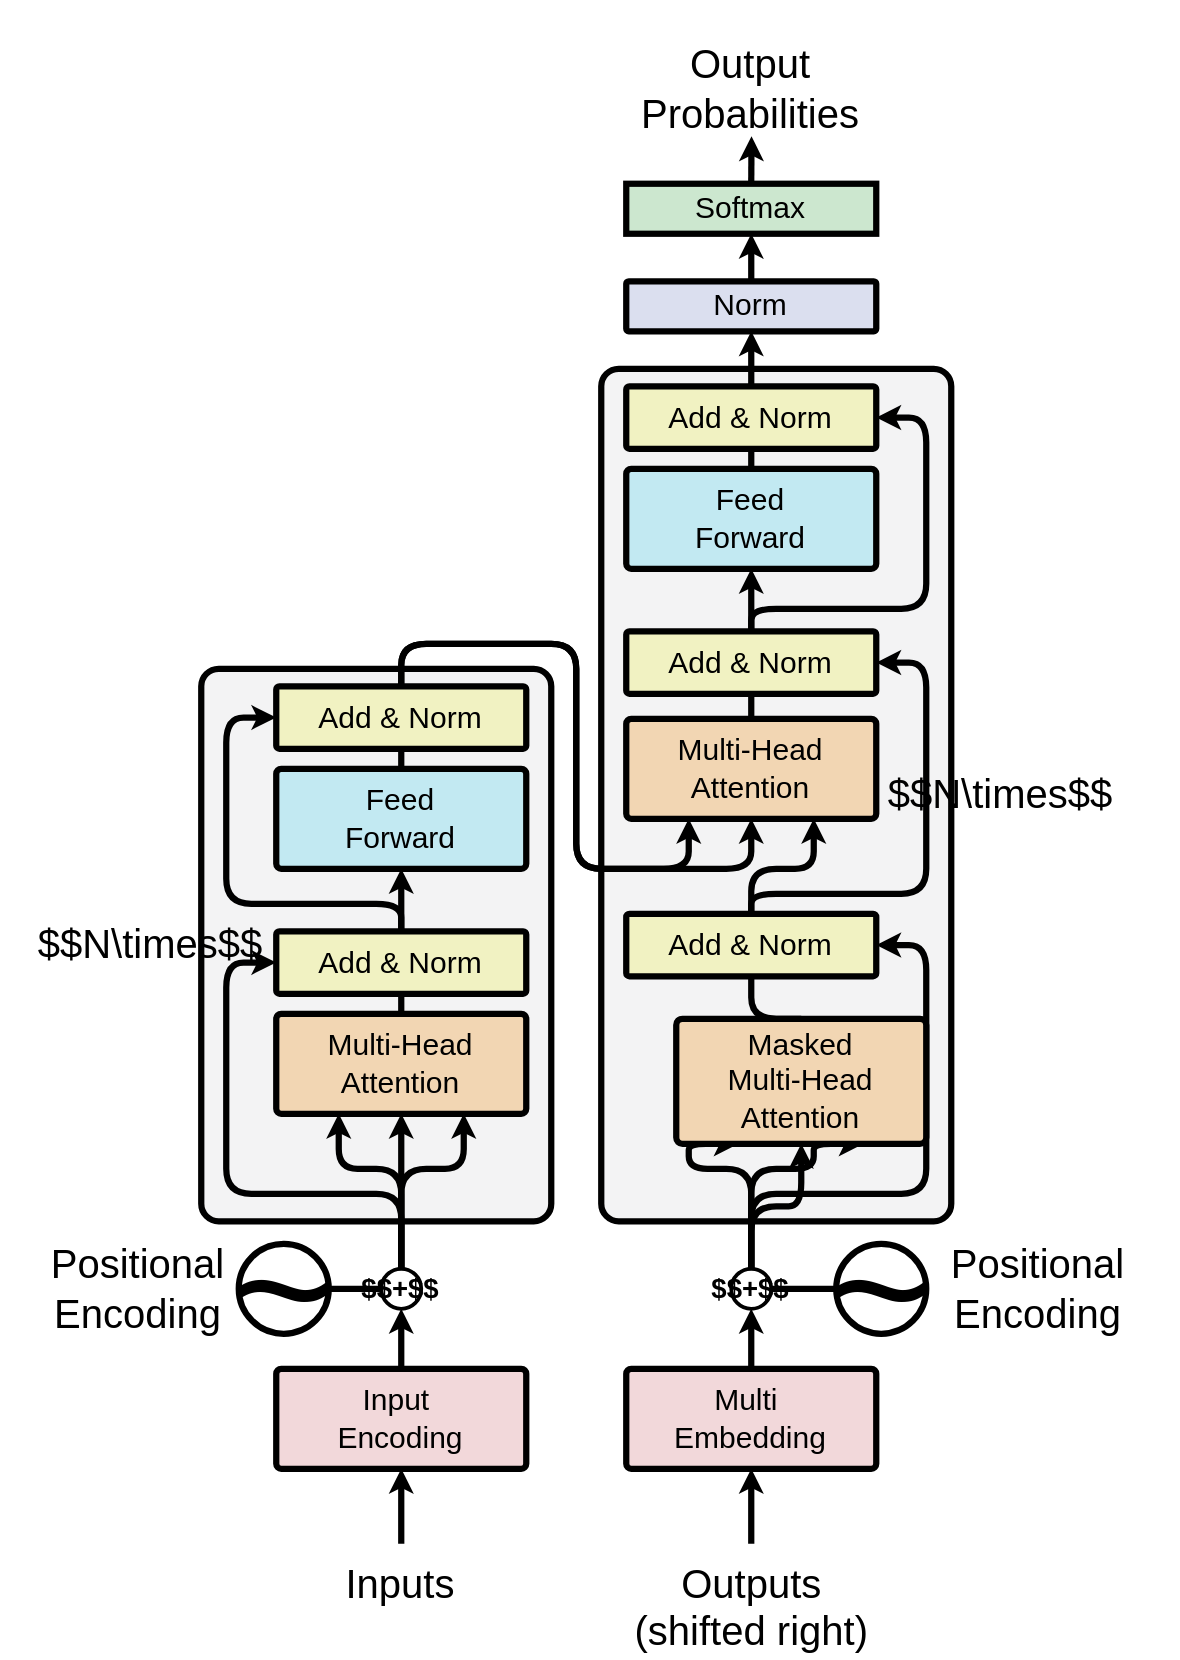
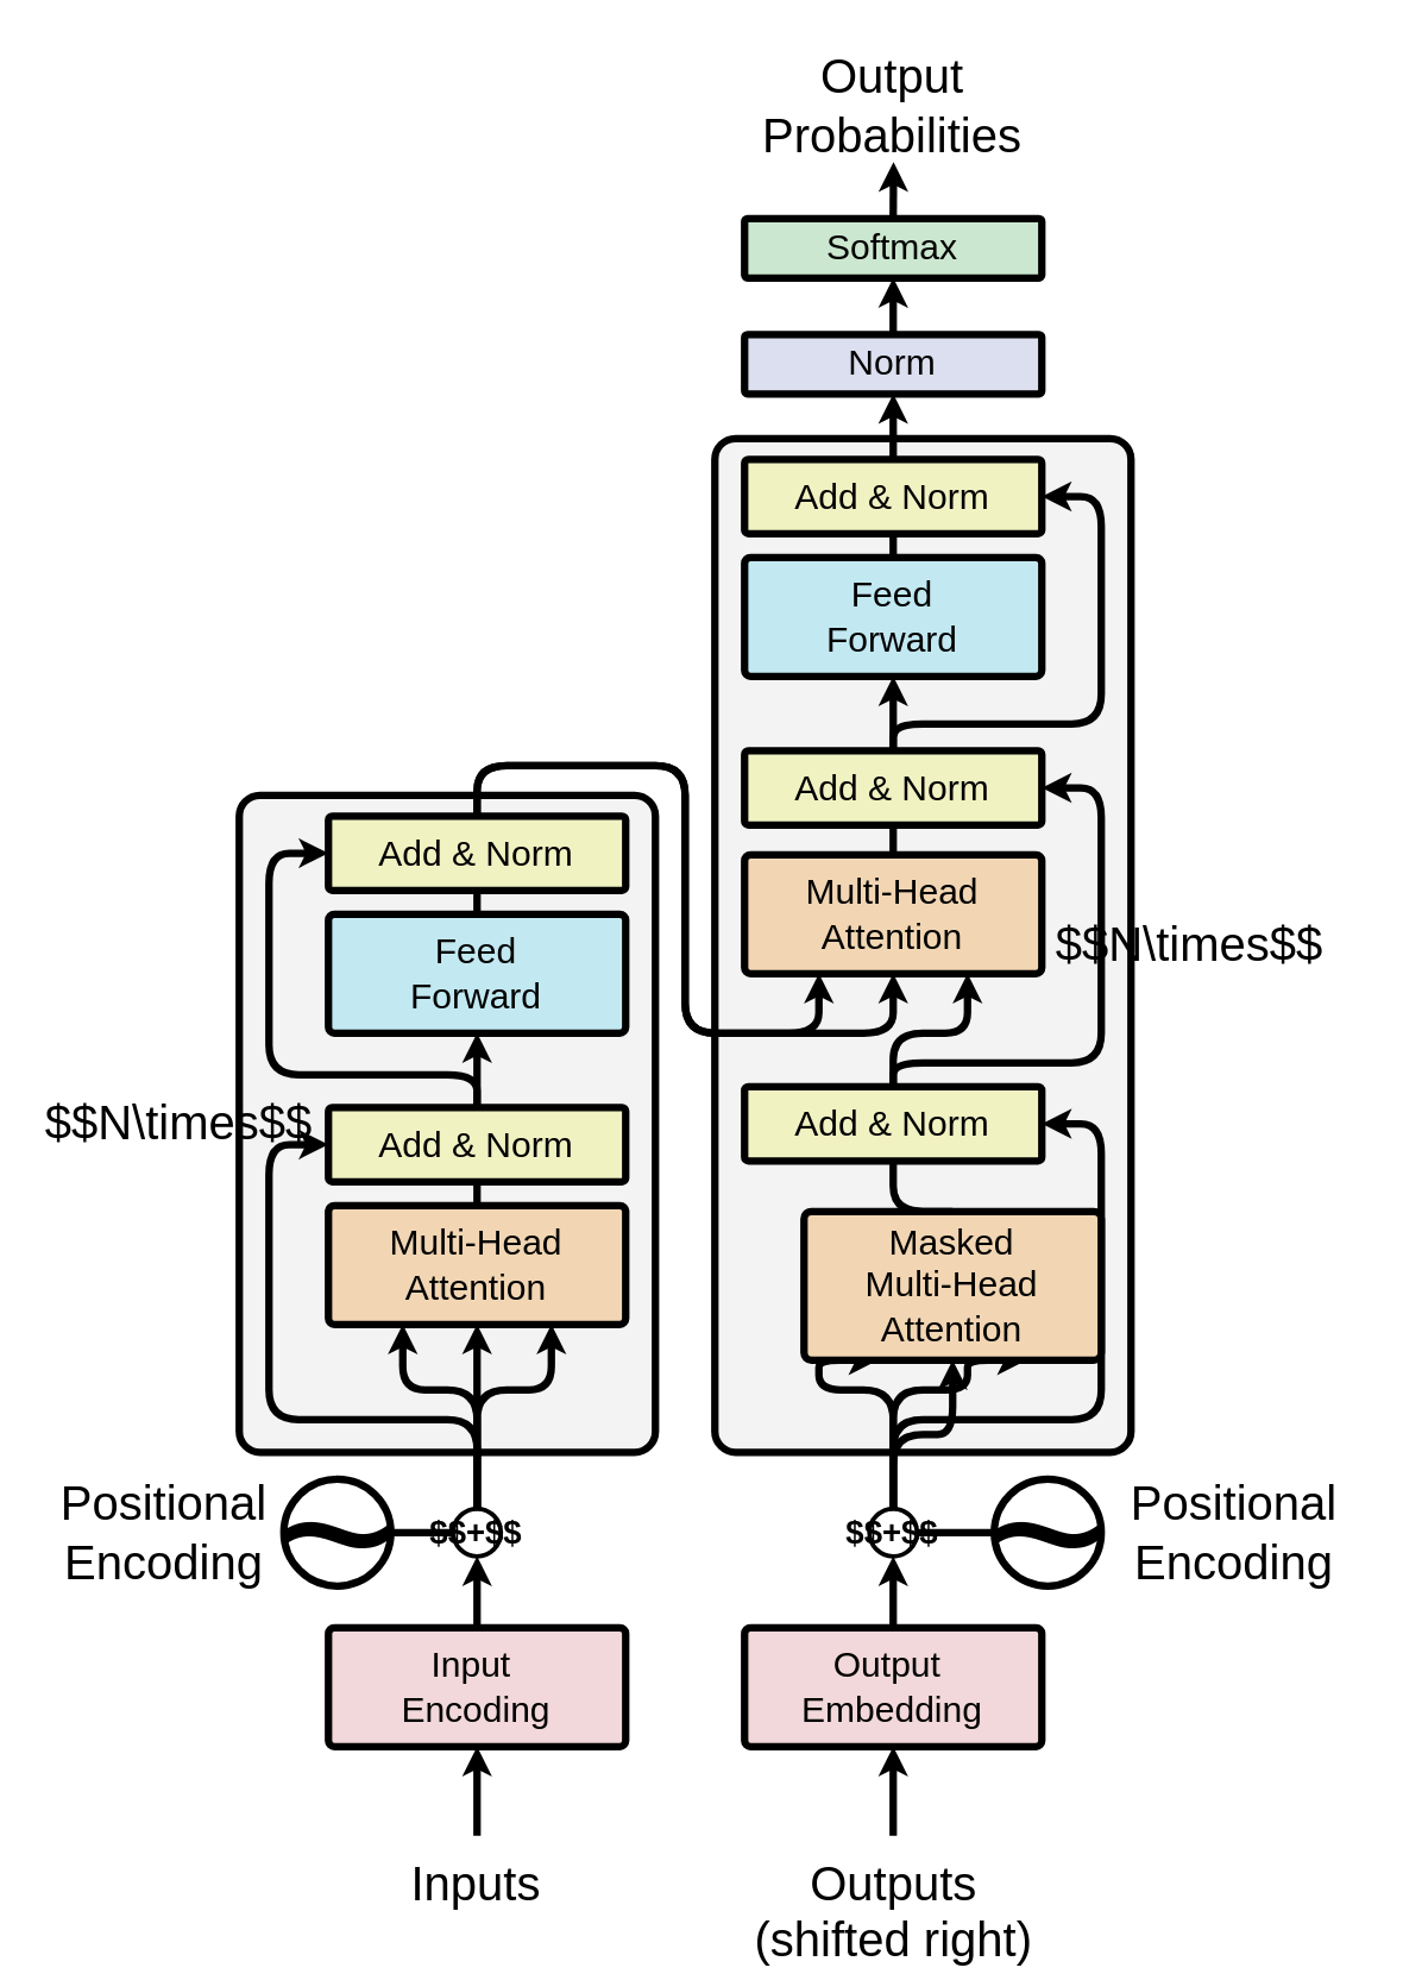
- <mxCell id="49" value="Softmax" style="whiteSpace=wrap;html=1;strokeWidth=2.5;fillColor=#CCE7CF;shadow=0;textShadow=0;arcSize=5;fontFamily=Helvetica;strokeColor=default;rounded=0;" vertex="1" parent="1"><mxGeometry x="250" y="73" width="100" height="20" as="geometry" /></mxCell>
+ <mxCell id="49" value="Softmax" style="rounded=1;whiteSpace=wrap;html=1;strokeWidth=2.5;fillColor=#CCE7CF;shadow=0;textShadow=0;arcSize=5;fontFamily=Helvetica;strokeColor=default;" vertex="1" parent="1"><mxGeometry x="250" y="73" width="100" height="20" as="geometry" /></mxCell>
- <mxCell id="25" value="&lt;div&gt;&lt;font data-font-src=&quot;https://fonts.googleapis.com/css?family=Barlow&quot;&gt;Multi&amp;nbsp;&lt;/font&gt;&lt;/div&gt;&lt;div&gt;&lt;font data-font-src=&quot;https://fonts.googleapis.com/css?family=Barlow&quot;&gt;Embedding&lt;/font&gt;&lt;/div&gt;" style="rounded=1;whiteSpace=wrap;html=1;strokeWidth=2.5;fillColor=#F2D8DA;shadow=0;textShadow=0;arcSize=5;fontFamily=Helvetica;strokeColor=default;" vertex="1" parent="1"><mxGeometry x="250" y="547" width="100" height="40" as="geometry" /></mxCell>
+ <mxCell id="25" value="&lt;div&gt;&lt;font data-font-src=&quot;https://fonts.googleapis.com/css?family=Barlow&quot;&gt;Output&amp;nbsp;&lt;/font&gt;&lt;/div&gt;&lt;div&gt;&lt;font data-font-src=&quot;https://fonts.googleapis.com/css?family=Barlow&quot;&gt;Embedding&lt;/font&gt;&lt;/div&gt;" style="rounded=1;whiteSpace=wrap;html=1;strokeWidth=2.5;fillColor=#F2D8DA;shadow=0;textShadow=0;arcSize=5;fontFamily=Helvetica;strokeColor=default;" vertex="1" parent="1"><mxGeometry x="250" y="547" width="100" height="40" as="geometry" /></mxCell>
